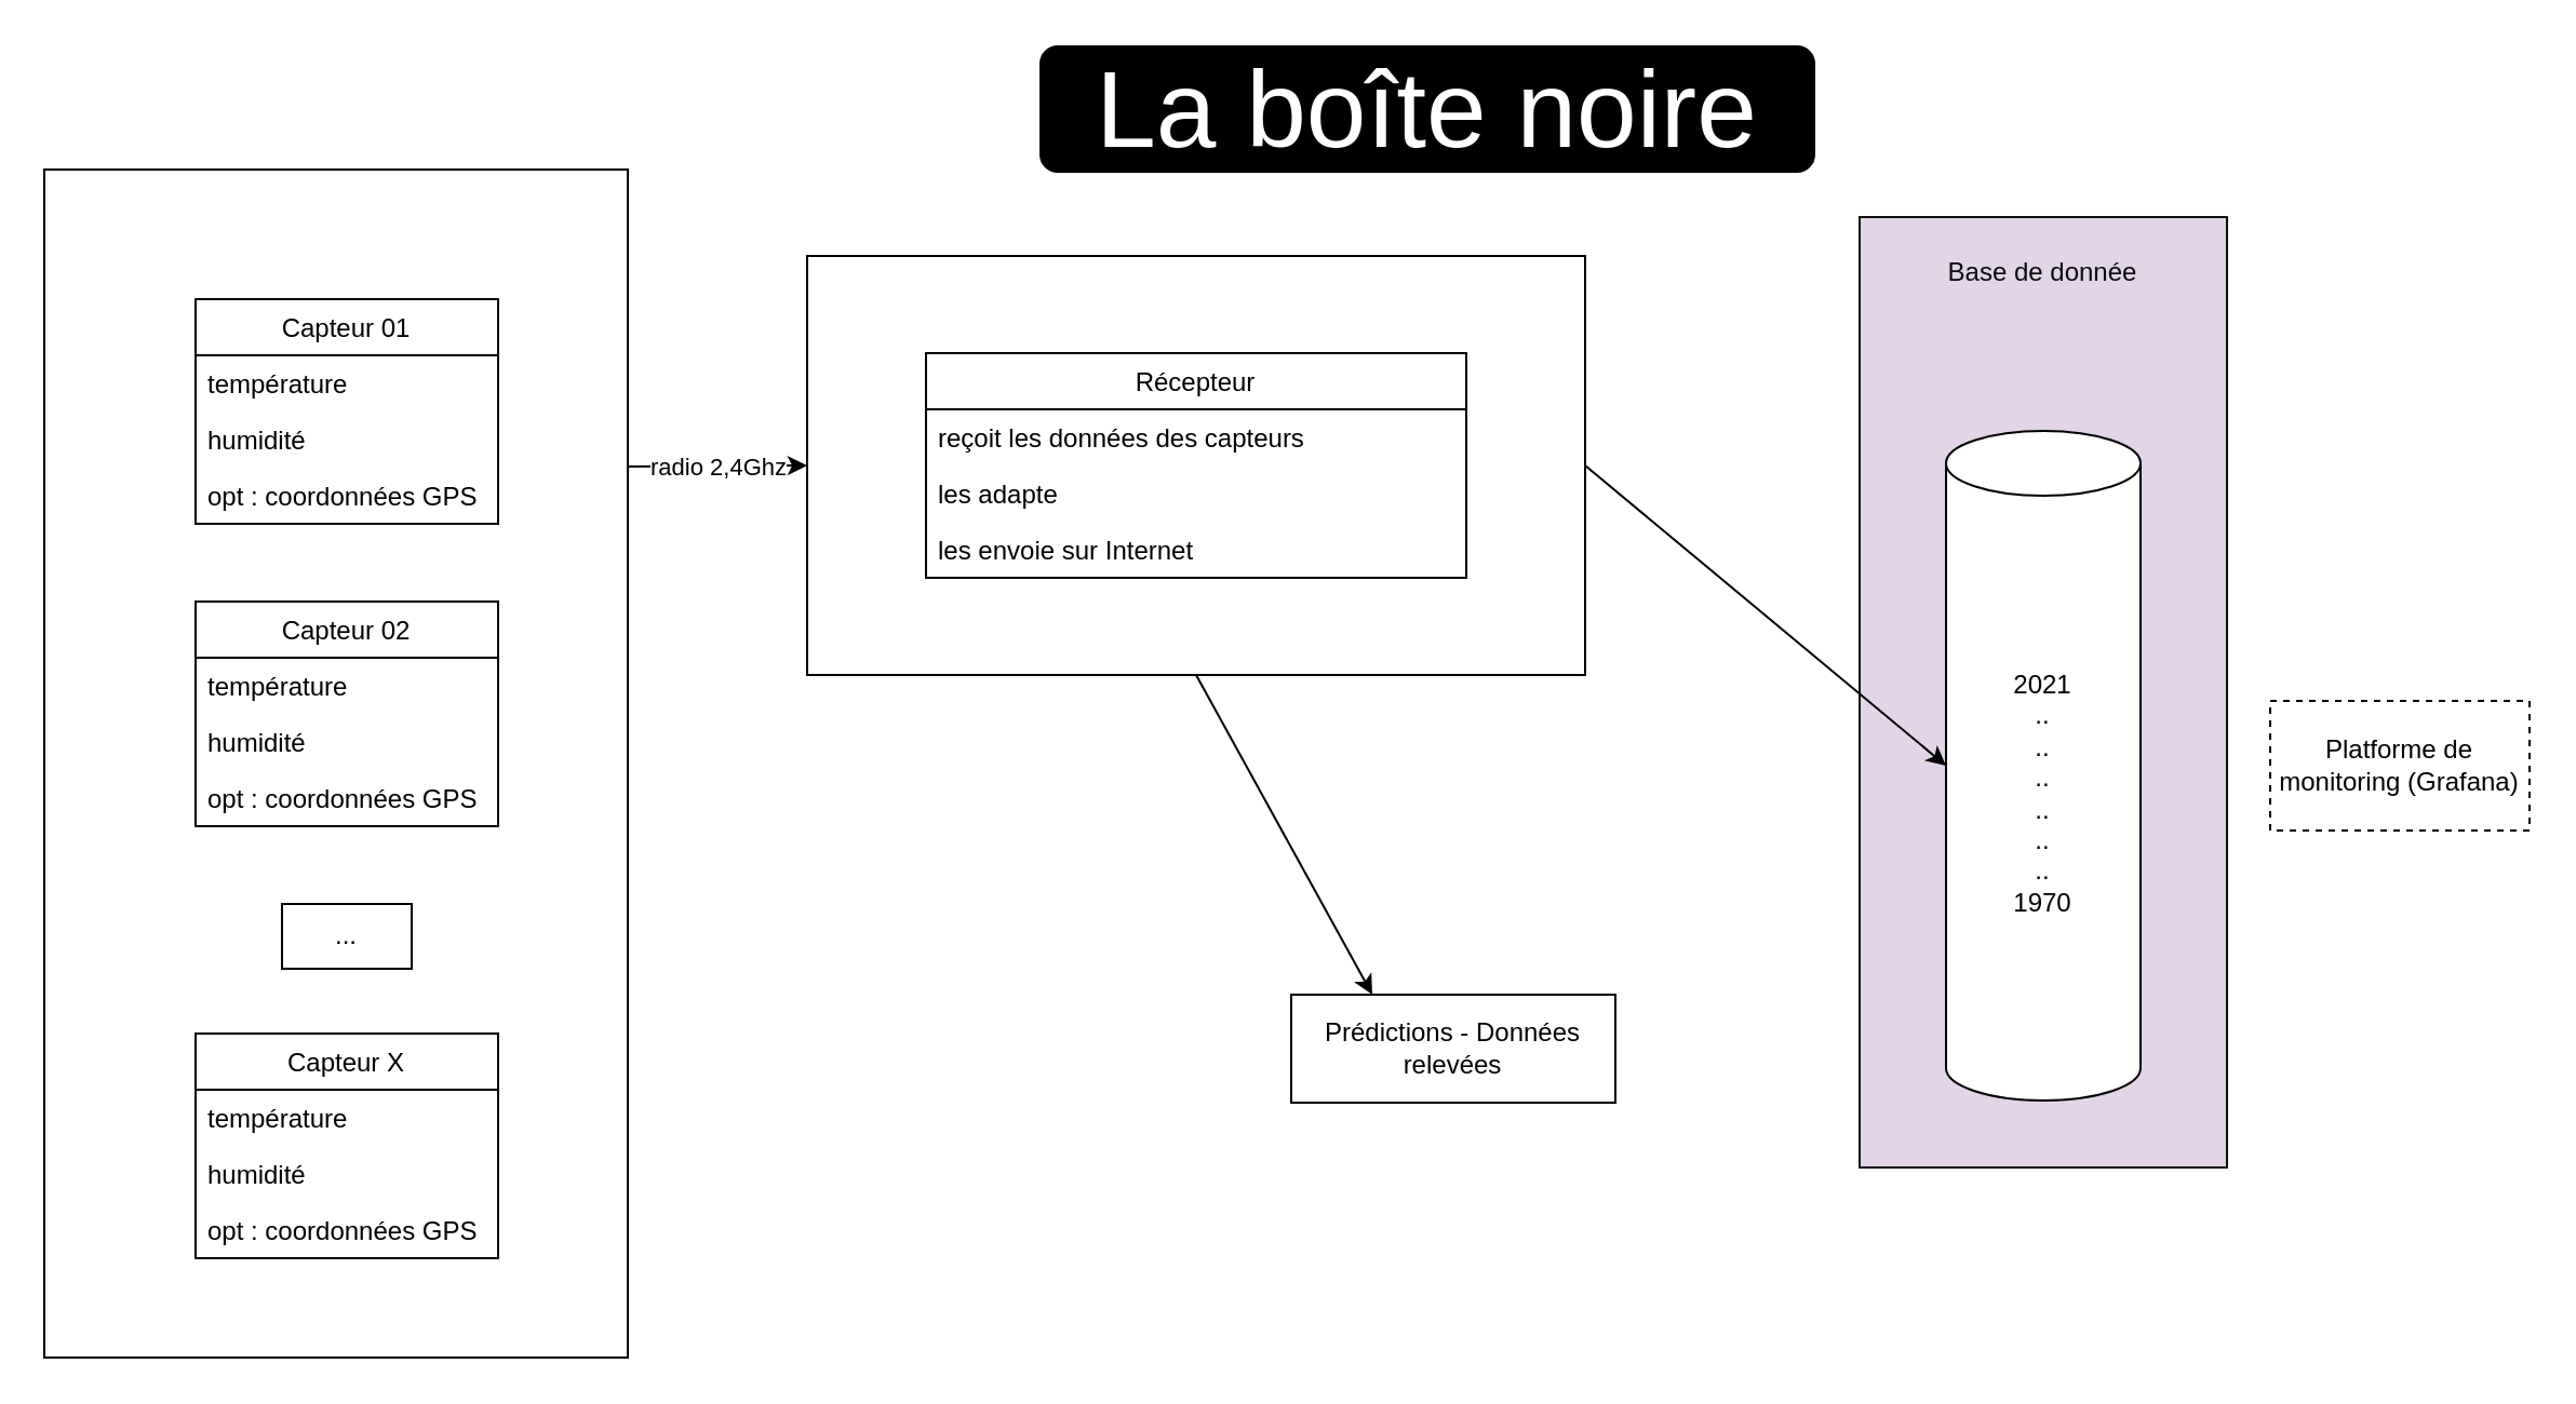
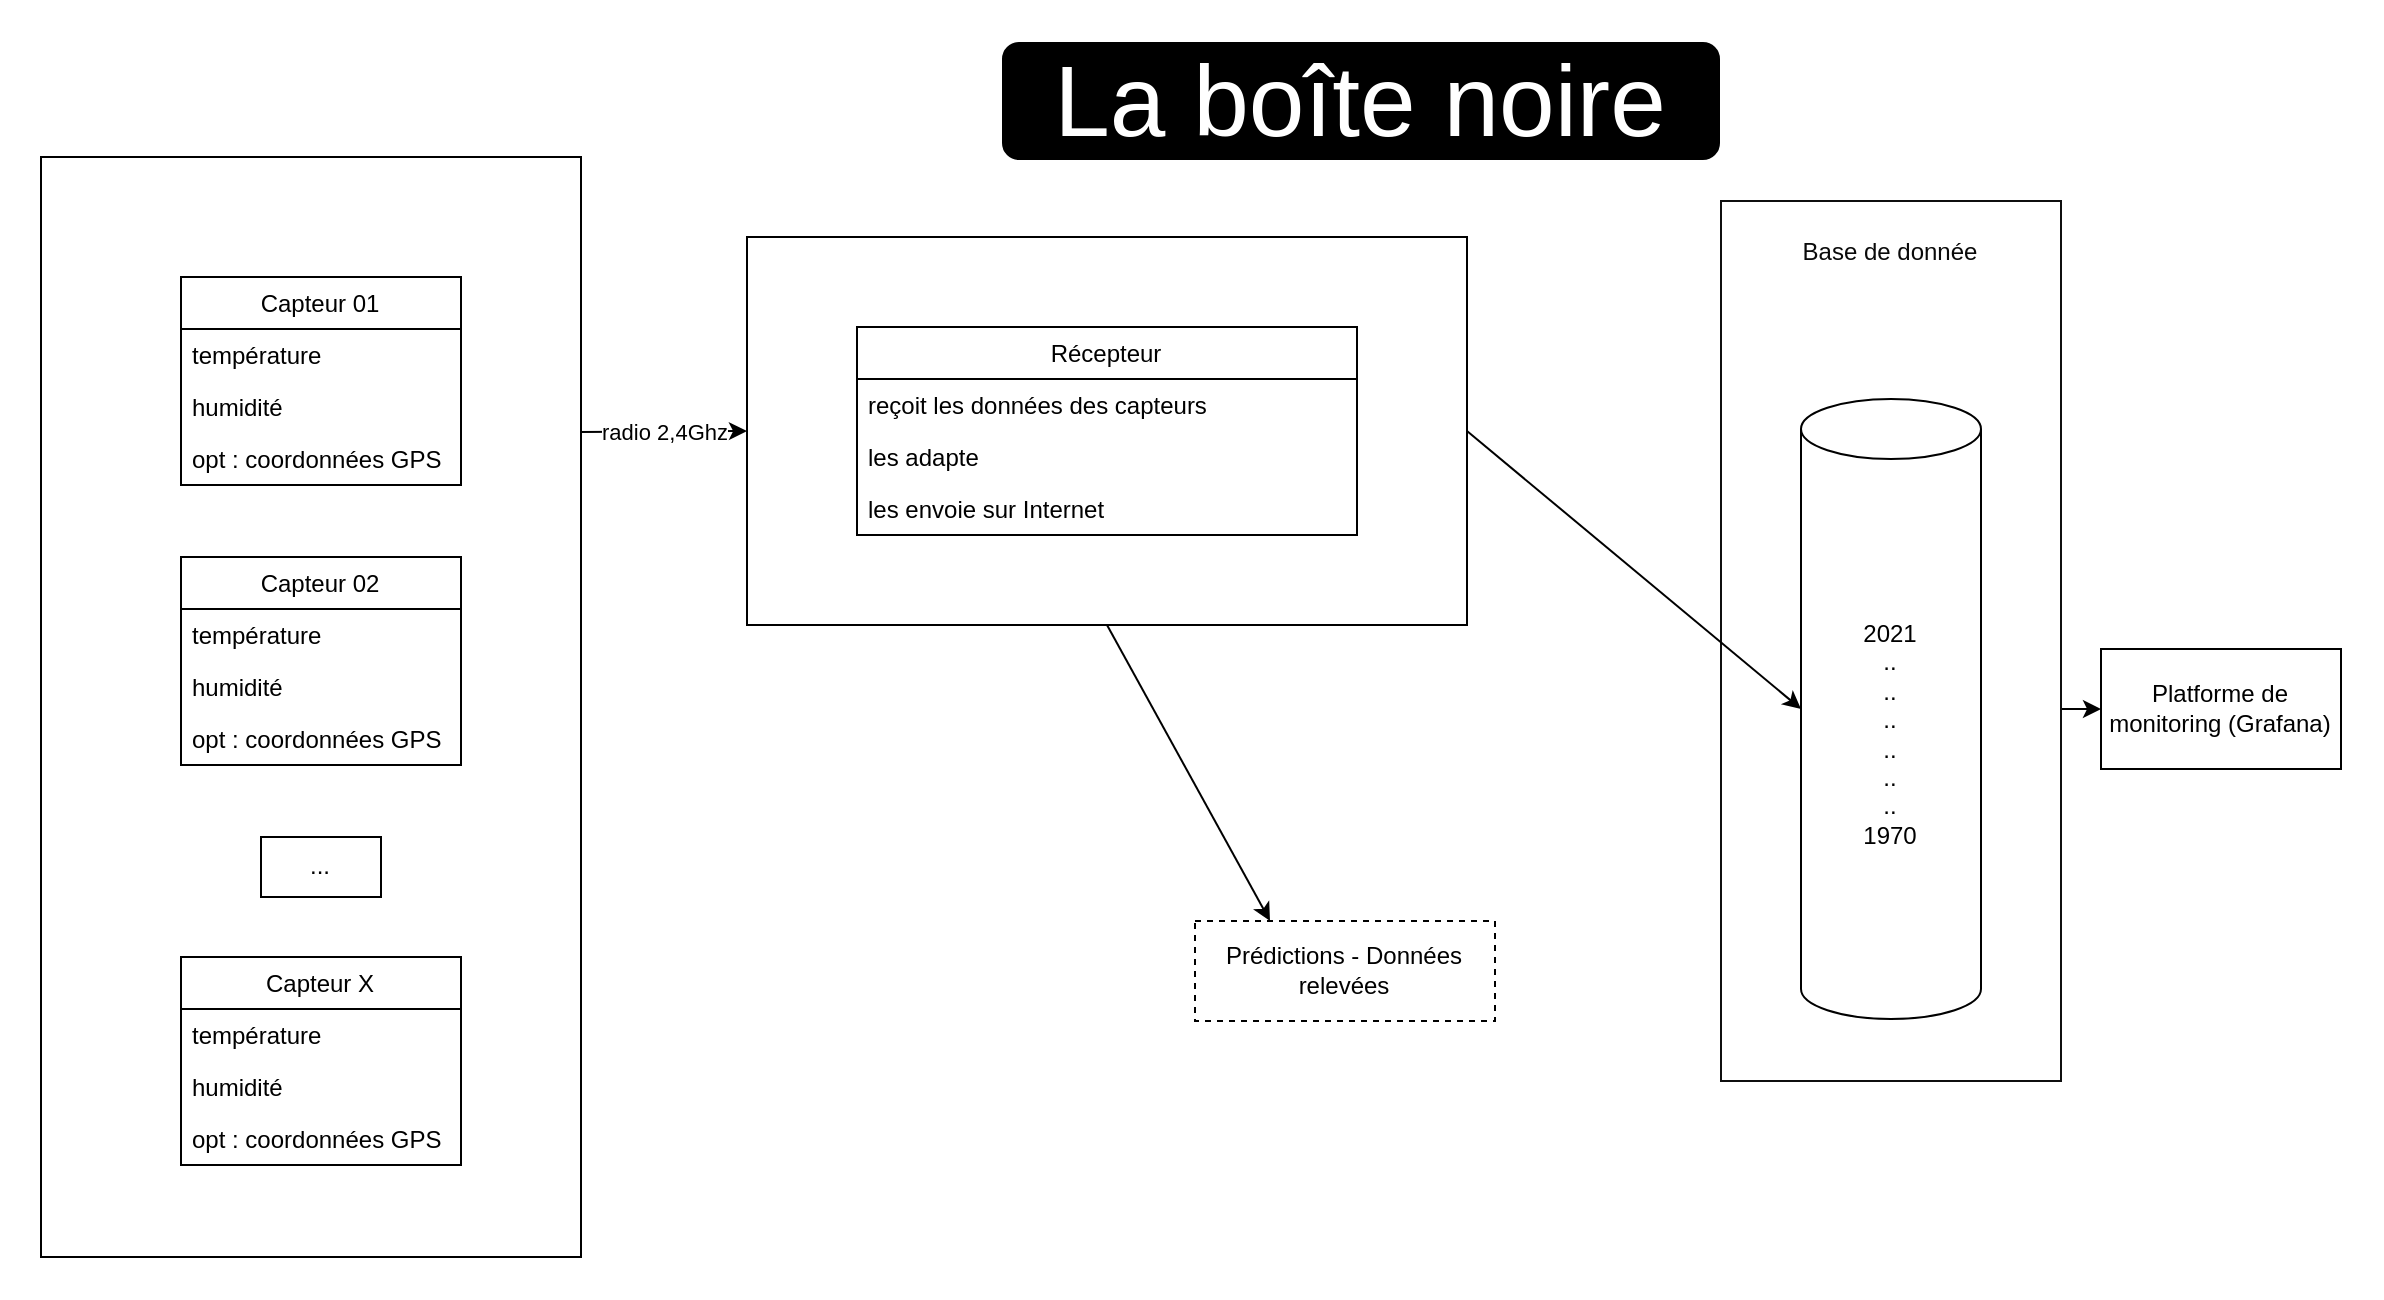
- <mxCell id="13" value="&lt;font color=&quot;#ffffff&quot; style=&quot;font-size: 50px&quot;&gt;La boîte noire&lt;/font&gt;" style="rounded=1;whiteSpace=wrap;html=1;fillColor=#000000;strokeColor=#FFFFFF;" parent="1" vertex="1"><mxGeometry x="480" y="20" width="360" height="60" as="geometry" /></mxCell>
+ <mxCell id="13" value="&lt;font color=&quot;#ffffff&quot; style=&quot;font-size: 50px&quot;&gt;La boîte noire&lt;/font&gt;" style="rounded=1;whiteSpace=wrap;html=1;fillColor=#000000;strokeColor=#FFFFFF;" parent="1" vertex="1"><mxGeometry x="500" y="20" width="360" height="60" as="geometry" /></mxCell>
- <mxCell id="15" value="&lt;p style=&quot;font-size: 12px;&quot;&gt;&lt;font color=&quot;#0a0a0a&quot; style=&quot;line-height: 0.3 ; font-size: 12px&quot;&gt;Base de donnée&lt;/font&gt;&lt;/p&gt;" style="rounded=0;whiteSpace=wrap;html=1;fontSize=12;fontColor=#FFFFFF;strokeColor=#0F0F0F;fillColor=#e1d5e7;verticalAlign=top;" parent="14" vertex="1"><mxGeometry width="170" height="440" as="geometry" /></mxCell>
+ <mxCell id="15" value="&lt;p style=&quot;font-size: 12px;&quot;&gt;&lt;font color=&quot;#0a0a0a&quot; style=&quot;line-height: 0.3 ; font-size: 12px&quot;&gt;Base de donnée&lt;/font&gt;&lt;/p&gt;" style="rounded=0;whiteSpace=wrap;html=1;fontSize=12;fontColor=#FFFFFF;strokeColor=#0F0F0F;fillColor=#FFFFFF;verticalAlign=top;" parent="14" vertex="1"><mxGeometry width="170" height="440" as="geometry" /></mxCell>
+ <mxCell id="12" style="edgeStyle=orthogonalEdgeStyle;rounded=0;orthogonalLoop=1;jettySize=auto;html=1;exitX=1;exitY=0.5;exitDx=0;exitDy=0;exitPerimeter=0;entryX=0;entryY=0.5;entryDx=0;entryDy=0;" parent="1" source="16" target="10" edge="1"><mxGeometry relative="1" as="geometry" /></mxCell>
- <mxCell id="10" value="Platforme de monitoring (Grafana)" style="rounded=0;whiteSpace=wrap;html=1;dashed=1;" parent="1" vertex="1"><mxGeometry x="1050" y="324" width="120" height="60" as="geometry" /></mxCell>
+ <mxCell id="10" value="Platforme de monitoring (Grafana)" style="rounded=0;whiteSpace=wrap;html=1;" parent="1" vertex="1"><mxGeometry x="1050" y="324" width="120" height="60" as="geometry" /></mxCell>
- <mxCell id="11" value="Prédictions - Données relevées" style="rounded=0;whiteSpace=wrap;html=1;" parent="1" vertex="1"><mxGeometry x="597" y="460" width="150" height="50" as="geometry" /></mxCell>
+ <mxCell id="11" value="Prédictions - Données relevées" style="rounded=0;whiteSpace=wrap;html=1;dashed=1;" parent="1" vertex="1"><mxGeometry x="597" y="460" width="150" height="50" as="geometry" /></mxCell>
